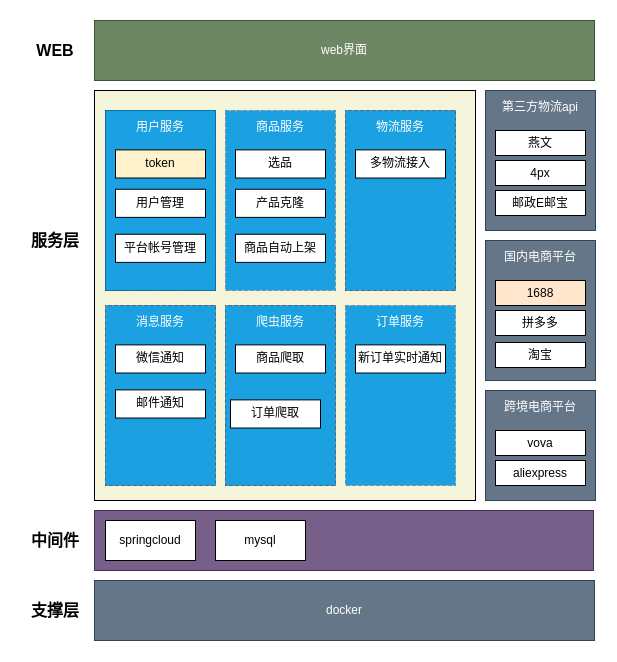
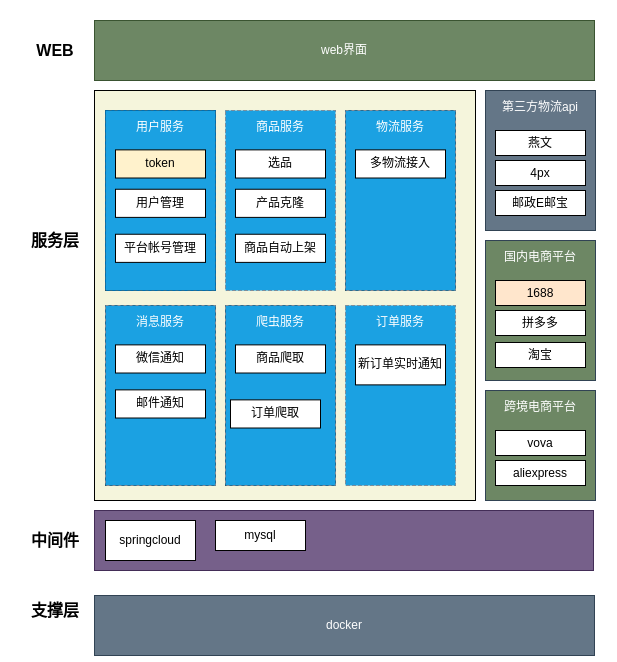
- <mxCell id="47" value="国内电商平台" style="outlineConnect=0;html=1;whiteSpace=wrap;fontSize=12;fontStyle=0;strokeColor=#314354;fillColor=#647687;verticalAlign=top;align=center;fontColor=#ffffff;dashed=0;spacingTop=3;" vertex="1" parent="46"><mxGeometry width="110" height="140" as="geometry" /></mxCell>
+ <mxCell id="47" value="国内电商平台" style="outlineConnect=0;html=1;whiteSpace=wrap;fontSize=12;fontStyle=0;strokeColor=#314354;fillColor=#6d8764;verticalAlign=top;align=center;fontColor=#ffffff;dashed=0;spacingTop=3;" vertex="1" parent="46"><mxGeometry width="110" height="140" as="geometry" /></mxCell>
- <mxCell id="40" value="新订单实时通知" style="rounded=0;whiteSpace=wrap;html=1;" vertex="1" parent="38"><mxGeometry x="10" y="39.375" width="90" height="28.125" as="geometry" /></mxCell>
+ <mxCell id="40" value="新订单实时通知" style="rounded=0;whiteSpace=wrap;html=1;" vertex="1" parent="38"><mxGeometry x="10" y="39.375" width="90" height="40" as="geometry" /></mxCell>
- <mxCell id="52" value="跨境电商平台" style="outlineConnect=0;html=1;whiteSpace=wrap;fontSize=12;fontStyle=0;strokeColor=#314354;fillColor=#647687;verticalAlign=top;align=center;fontColor=#ffffff;dashed=0;spacingTop=3;" vertex="1" parent="51"><mxGeometry width="110" height="110" as="geometry" /></mxCell>
+ <mxCell id="52" value="跨境电商平台" style="outlineConnect=0;html=1;whiteSpace=wrap;fontSize=12;fontStyle=0;strokeColor=#314354;fillColor=#6d8764;verticalAlign=top;align=center;fontColor=#ffffff;dashed=0;spacingTop=3;" vertex="1" parent="51"><mxGeometry width="110" height="110" as="geometry" /></mxCell>
- <mxCell id="16" value="mysql" style="rounded=0;whiteSpace=wrap;html=1;" vertex="1" parent="1"><mxGeometry x="215" y="520" width="90" height="40" as="geometry" /></mxCell>
+ <mxCell id="16" value="mysql" style="rounded=0;whiteSpace=wrap;html=1;" vertex="1" parent="1"><mxGeometry x="215" y="520" width="90" height="30" as="geometry" /></mxCell>
- <mxCell id="3" value="docker" style="rounded=0;whiteSpace=wrap;html=1;fillColor=#647687;strokeColor=#314354;fontColor=#ffffff;" vertex="1" parent="1"><mxGeometry x="94" y="580" width="500" height="60" as="geometry" /></mxCell>
+ <mxCell id="3" value="docker" style="rounded=0;whiteSpace=wrap;html=1;fillColor=#647687;strokeColor=#314354;fontColor=#ffffff;" vertex="1" parent="1"><mxGeometry x="94" y="595" width="500" height="60" as="geometry" /></mxCell>
